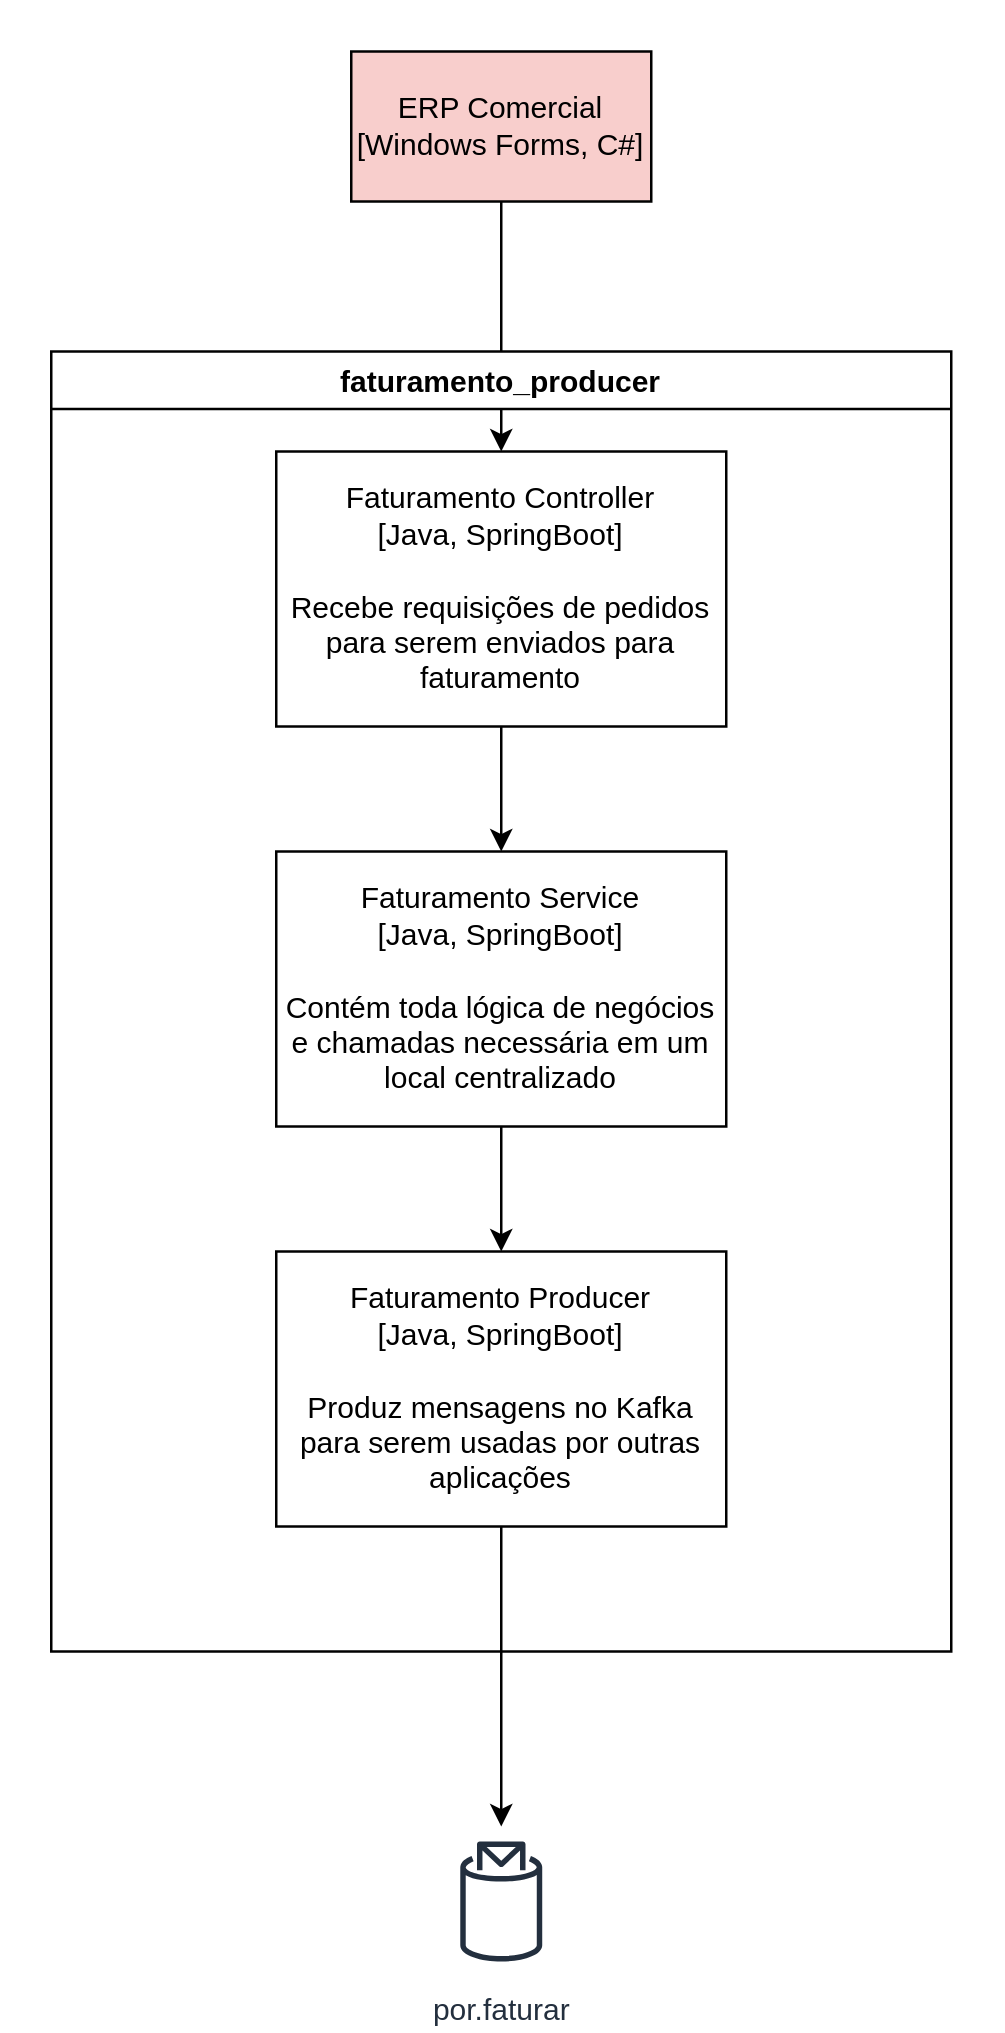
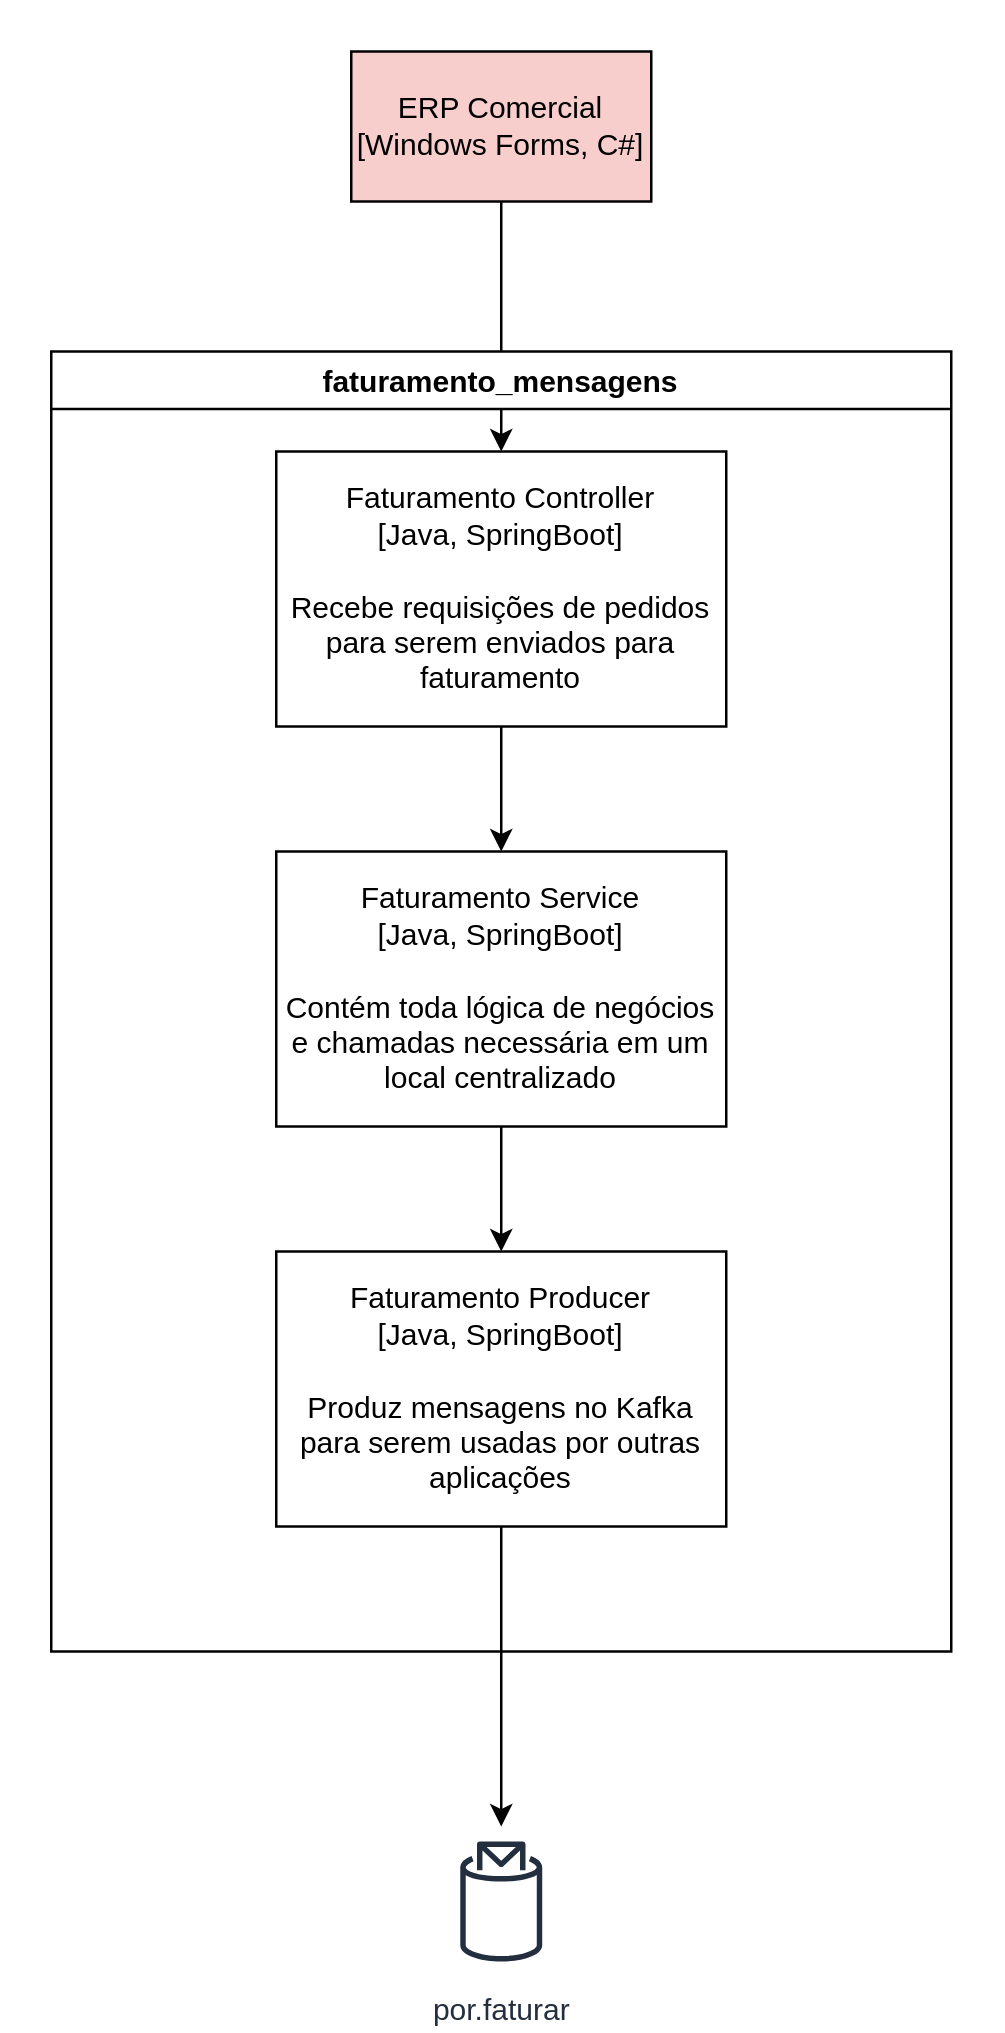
- <mxCell id="4" value="faturamento_producer" style="swimlane;" parent="1" vertex="1"><mxGeometry x="20" y="140" width="360" height="520" as="geometry" /></mxCell>
+ <mxCell id="4" value="faturamento_mensagens" style="swimlane;" parent="1" vertex="1"><mxGeometry x="20" y="140" width="360" height="520" as="geometry" /></mxCell>
